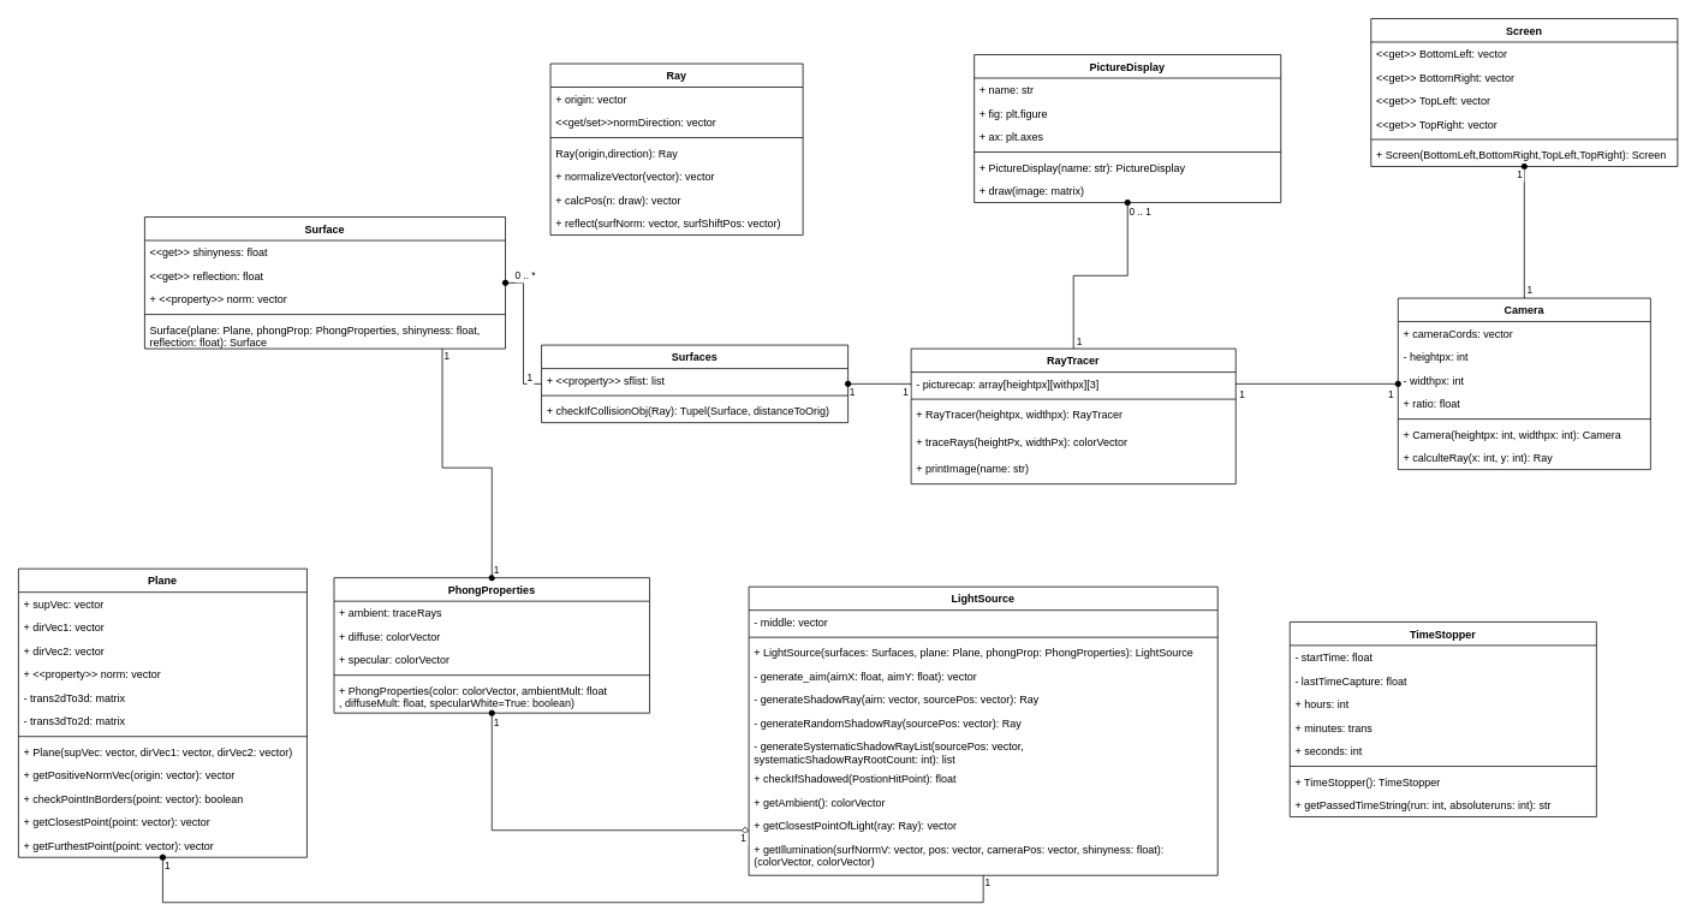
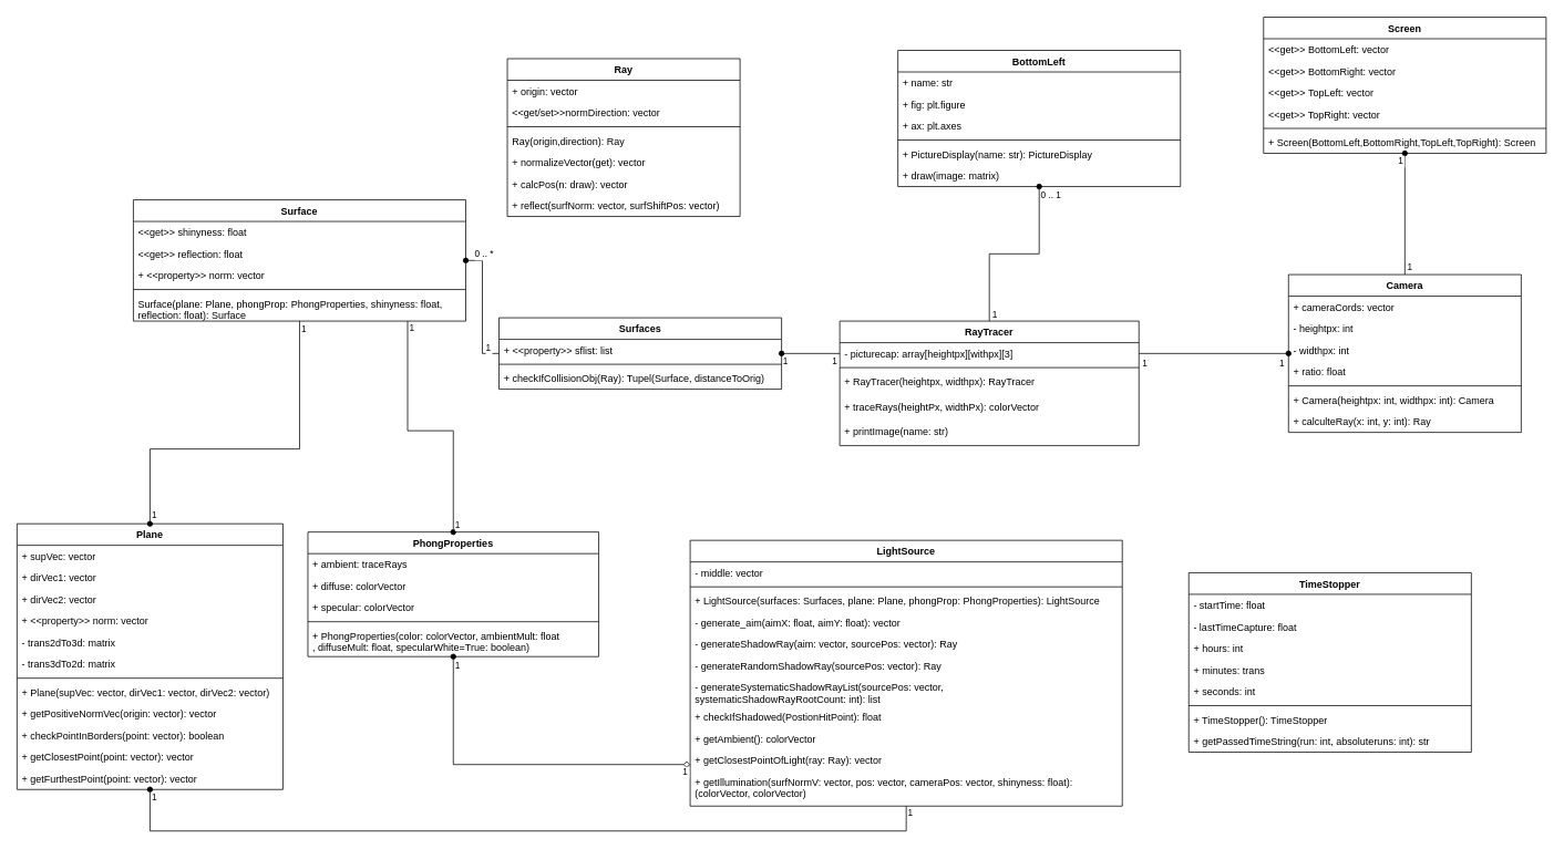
- <mxCell id="108" value="PictureDisplay" style="swimlane;fontStyle=1;align=center;verticalAlign=top;childLayout=stackLayout;horizontal=1;startSize=26;horizontalStack=0;resizeParent=1;resizeParentMax=0;resizeLast=0;collapsible=1;marginBottom=0;" parent="1" vertex="1"><mxGeometry x="1080" y="60" width="340" height="164" as="geometry" /></mxCell>
+ <mxCell id="108" value="BottomLeft" style="swimlane;fontStyle=1;align=center;verticalAlign=top;childLayout=stackLayout;horizontal=1;startSize=26;horizontalStack=0;resizeParent=1;resizeParentMax=0;resizeLast=0;collapsible=1;marginBottom=0;" parent="1" vertex="1"><mxGeometry x="1080" y="60" width="340" height="164" as="geometry" /></mxCell>
- <mxCell id="16" value="+ normalizeVector(vector): vector" style="text;strokeColor=none;fillColor=none;align=left;verticalAlign=top;spacingLeft=4;spacingRight=4;overflow=hidden;rotatable=0;points=[[0,0.5],[1,0.5]];portConstraint=eastwest;fontStyle=0;" parent="11" vertex="1"><mxGeometry y="112" width="280" height="26" as="geometry" /></mxCell>
+ <mxCell id="16" value="+ normalizeVector(get): vector" style="text;strokeColor=none;fillColor=none;align=left;verticalAlign=top;spacingLeft=4;spacingRight=4;overflow=hidden;rotatable=0;points=[[0,0.5],[1,0.5]];portConstraint=eastwest;fontStyle=0;" parent="11" vertex="1"><mxGeometry y="112" width="280" height="26" as="geometry" /></mxCell>
+ <mxCell id="72" value="" style="edgeStyle=orthogonalEdgeStyle;rounded=0;orthogonalLoop=1;jettySize=auto;exitX=0.5;exitY=1;exitDx=0;exitDy=0;startArrow=none;startFill=0;endArrow=oval;endFill=1;entryX=0.5;entryY=0;entryDx=0;entryDy=0;" parent="1" source="5" target="59" edge="1"><mxGeometry relative="1" as="geometry"><mxPoint x="590" y="300" as="targetPoint" /><Array as="points"><mxPoint x="360" y="540" /><mxPoint x="180" y="540" /></Array></mxGeometry></mxCell>
+ <mxCell id="73" value="1" style="edgeLabel;align=center;verticalAlign=middle;resizable=0;points=[];" parent="72" vertex="1" connectable="0"><mxGeometry x="-0.79" relative="1" as="geometry"><mxPoint x="5" y="-36" as="offset" /></mxGeometry></mxCell>
+ <mxCell id="74" value="1" style="edgeLabel;align=center;verticalAlign=middle;resizable=0;points=[];" parent="72" vertex="1" connectable="0"><mxGeometry x="0.79" y="-3" relative="1" as="geometry"><mxPoint x="8" y="34" as="offset" /></mxGeometry></mxCell>
